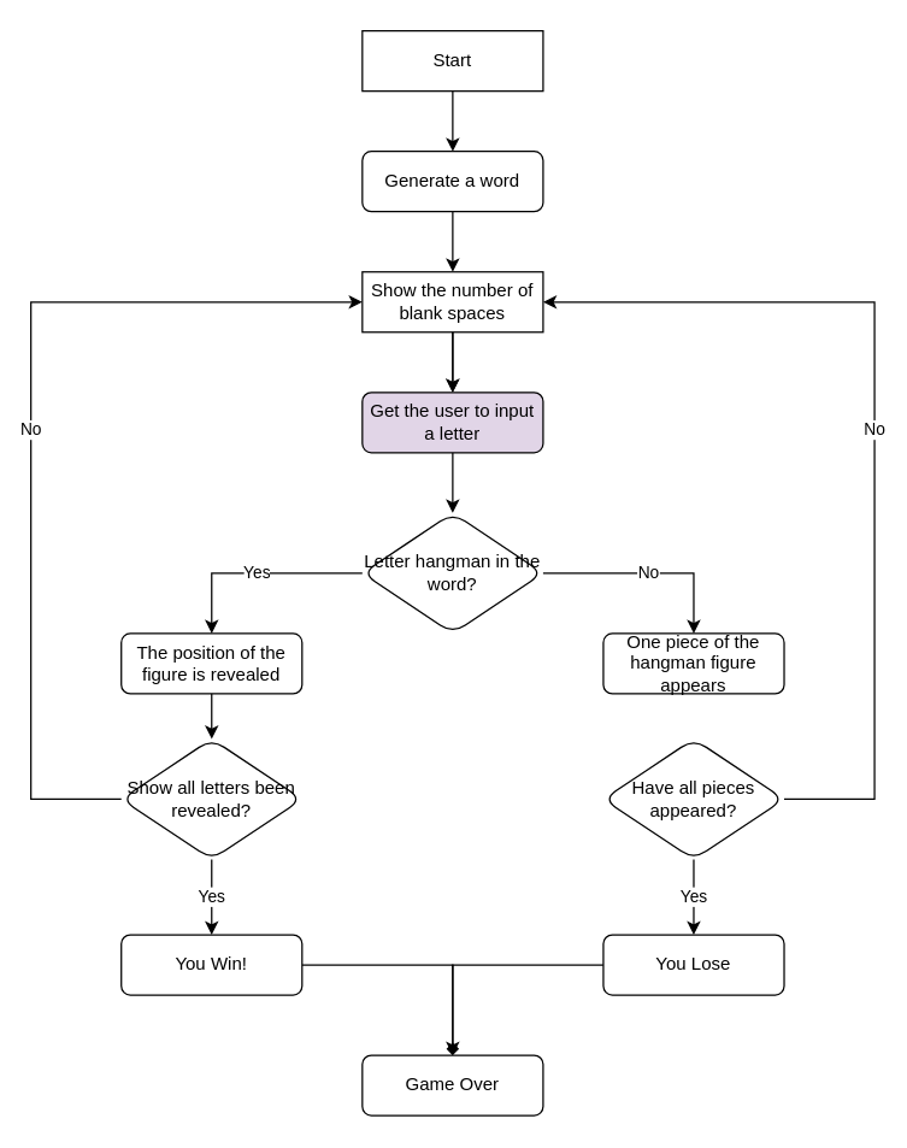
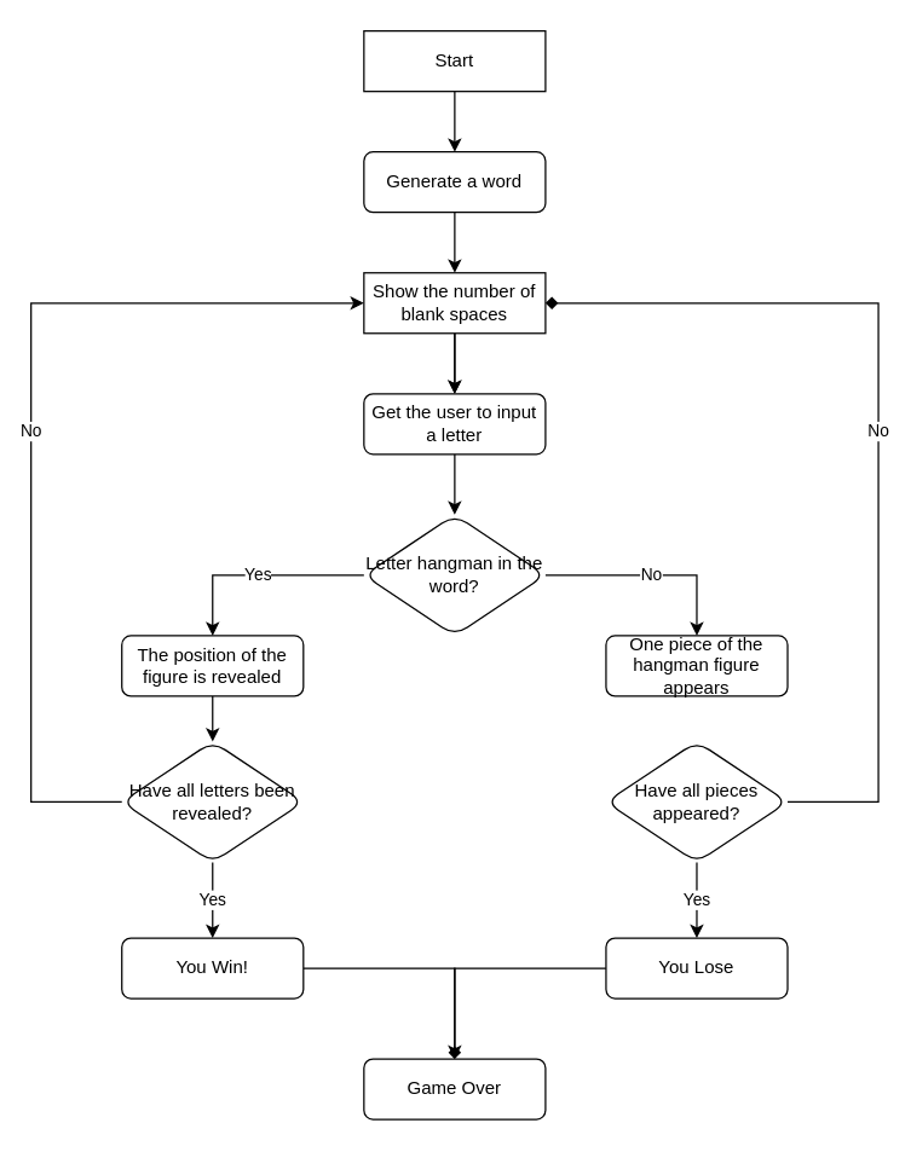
- <mxCell id="18" value="No" style="edgeStyle=orthogonalEdgeStyle;rounded=0;orthogonalLoop=1;jettySize=auto;html=1;entryX=1;entryY=0.5;entryDx=0;entryDy=0;" edge="1" parent="1" source="19" target="8"><mxGeometry relative="1" as="geometry"><Array as="points"><mxPoint x="580" y="530" /><mxPoint x="580" y="200" /></Array></mxGeometry></mxCell>
+ <mxCell id="18" value="No" style="edgeStyle=orthogonalEdgeStyle;rounded=0;orthogonalLoop=1;jettySize=auto;html=1;entryX=1;entryY=0.5;entryDx=0;entryDy=0;endArrow=diamond;" edge="1" parent="1" source="19" target="8"><mxGeometry relative="1" as="geometry"><Array as="points"><mxPoint x="580" y="530" /><mxPoint x="580" y="200" /></Array></mxGeometry></mxCell>
- <mxCell id="10" value="Get the user to input a letter" style="whiteSpace=wrap;html=1;rounded=1;glass=0;strokeWidth=1;shadow=0;fillColor=#e1d5e7;" vertex="1" parent="1"><mxGeometry x="240" y="260" width="120" height="40" as="geometry" /></mxCell>
+ <mxCell id="10" value="Get the user to input a letter" style="whiteSpace=wrap;html=1;rounded=1;glass=0;strokeWidth=1;shadow=0;" vertex="1" parent="1"><mxGeometry x="240" y="260" width="120" height="40" as="geometry" /></mxCell>
- <mxCell id="24" value="Show all letters been revealed?" style="rhombus;whiteSpace=wrap;html=1;rounded=1;glass=0;strokeWidth=1;shadow=0;" vertex="1" parent="1"><mxGeometry x="80" y="490" width="120" height="80" as="geometry" /></mxCell>
+ <mxCell id="24" value="Have all letters been revealed?" style="rhombus;whiteSpace=wrap;html=1;rounded=1;glass=0;strokeWidth=1;shadow=0;" vertex="1" parent="1"><mxGeometry x="80" y="490" width="120" height="80" as="geometry" /></mxCell>
